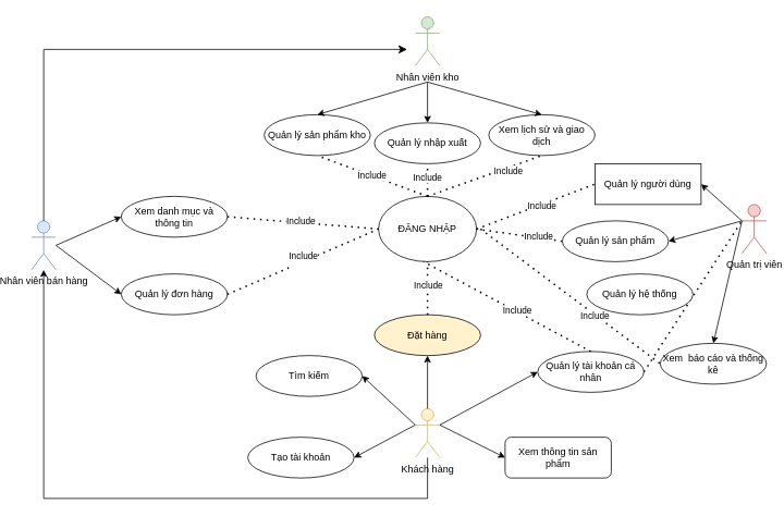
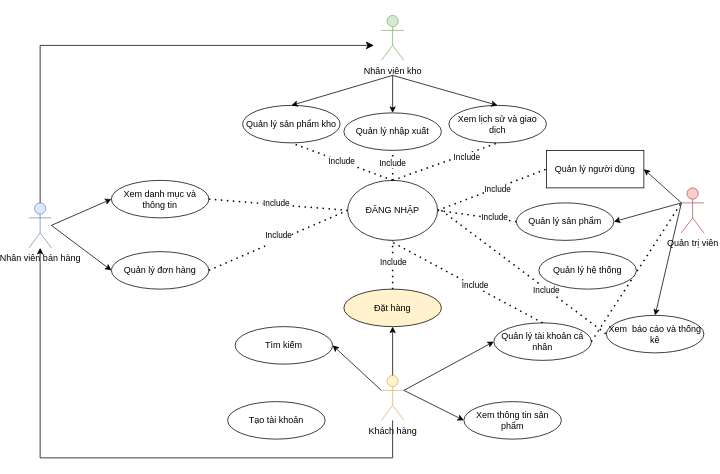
- <mxCell id="26" value="" style="endArrow=classic;html=1;rounded=0;exitX=0;exitY=0.333;exitDx=0;exitDy=0;exitPerimeter=0;entryX=1;entryY=0.5;entryDx=0;entryDy=0;" parent="1" source="5" target="13" edge="1"><mxGeometry width="50" height="50" relative="1" as="geometry"><mxPoint x="380" y="700" as="sourcePoint" /><mxPoint x="430" y="650" as="targetPoint" /></mxGeometry></mxCell>
- <mxCell id="14" value="Xem thông tin sản phẩm" style="whiteSpace=wrap;html=1;rounded=1;" parent="1" vertex="1"><mxGeometry x="600" y="535" width="130" height="50" as="geometry" /></mxCell>
+ <mxCell id="14" value="Xem thông tin sản phẩm" style="ellipse;whiteSpace=wrap;html=1;" parent="1" vertex="1"><mxGeometry x="600" y="535" width="130" height="50" as="geometry" /></mxCell>
